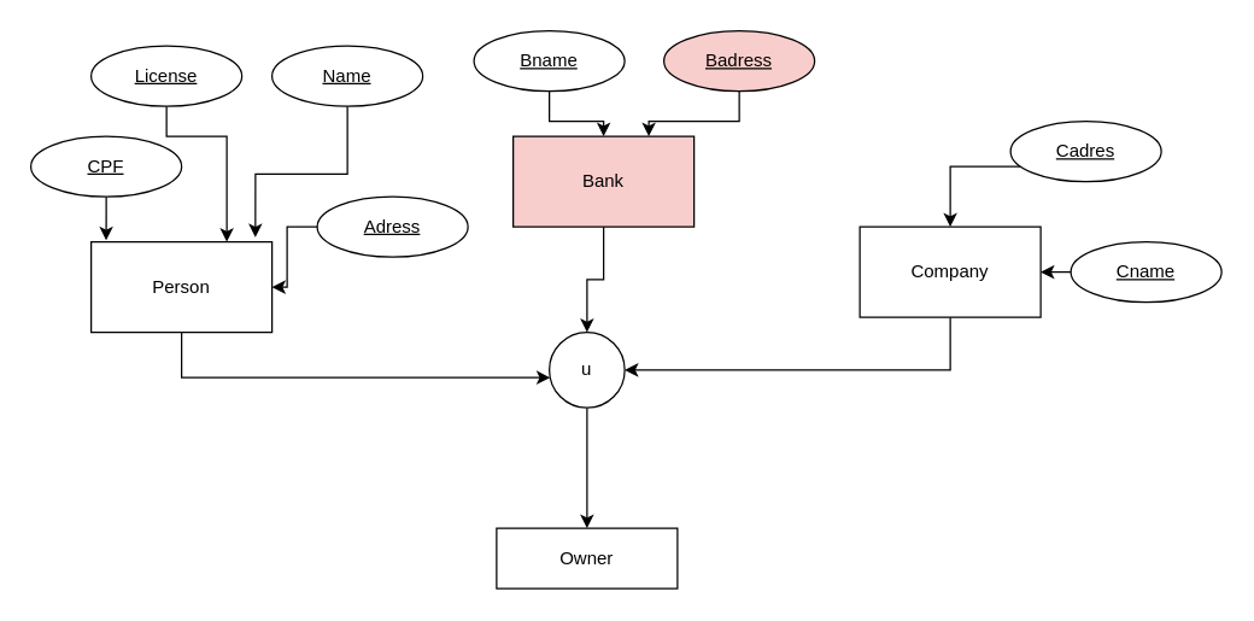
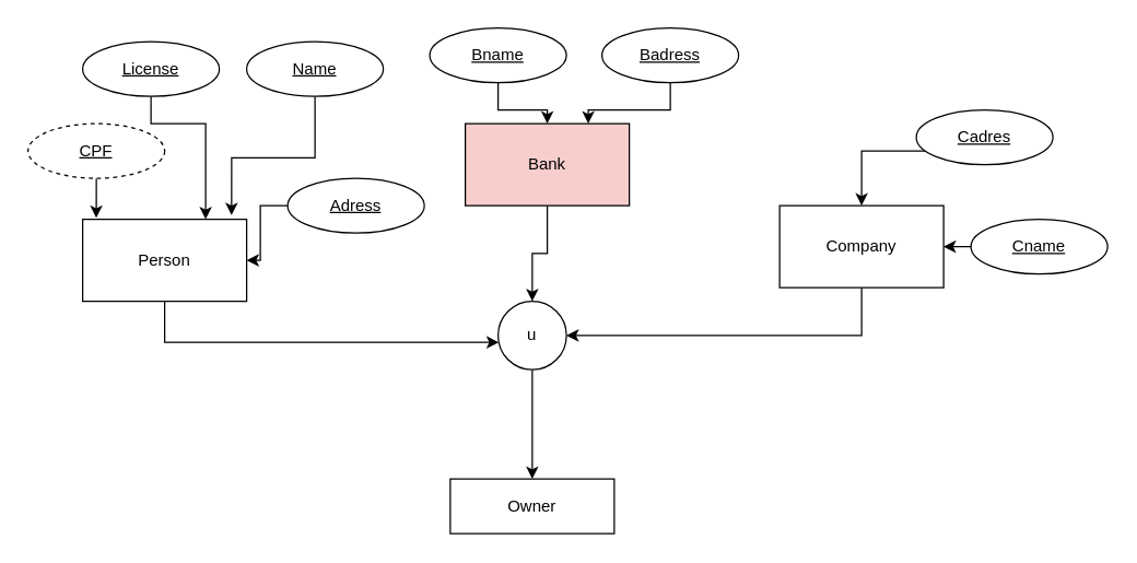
- <mxCell id="20" value="Badress" style="ellipse;whiteSpace=wrap;html=1;align=center;fontStyle=4;fillColor=#f8cecc;" vertex="1" parent="1"><mxGeometry x="440" y="20" width="100" height="40" as="geometry" /></mxCell>
+ <mxCell id="20" value="Badress" style="ellipse;whiteSpace=wrap;html=1;align=center;fontStyle=4;" vertex="1" parent="1"><mxGeometry x="440" y="20" width="100" height="40" as="geometry" /></mxCell>
- <mxCell id="14" value="CPF" style="ellipse;whiteSpace=wrap;html=1;align=center;fontStyle=4;" vertex="1" parent="1"><mxGeometry x="20" y="90" width="100" height="40" as="geometry" /></mxCell>
+ <mxCell id="14" value="CPF" style="ellipse;whiteSpace=wrap;html=1;align=center;fontStyle=4;dashed=1;" vertex="1" parent="1"><mxGeometry x="20" y="90" width="100" height="40" as="geometry" /></mxCell>
